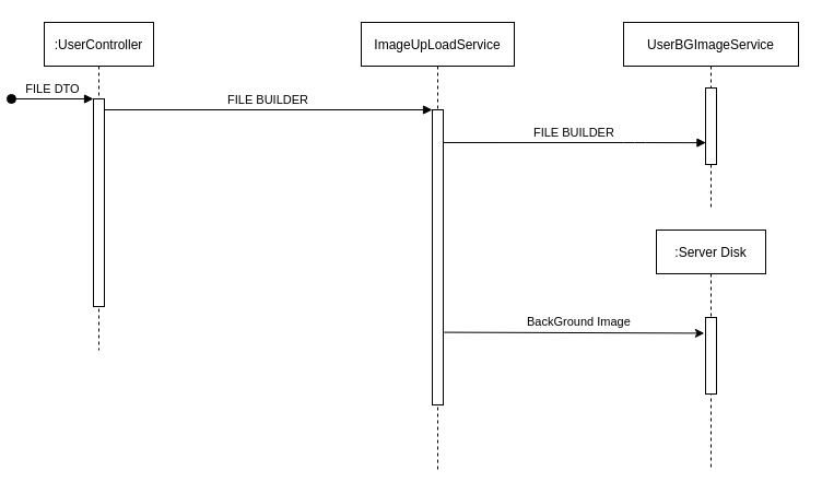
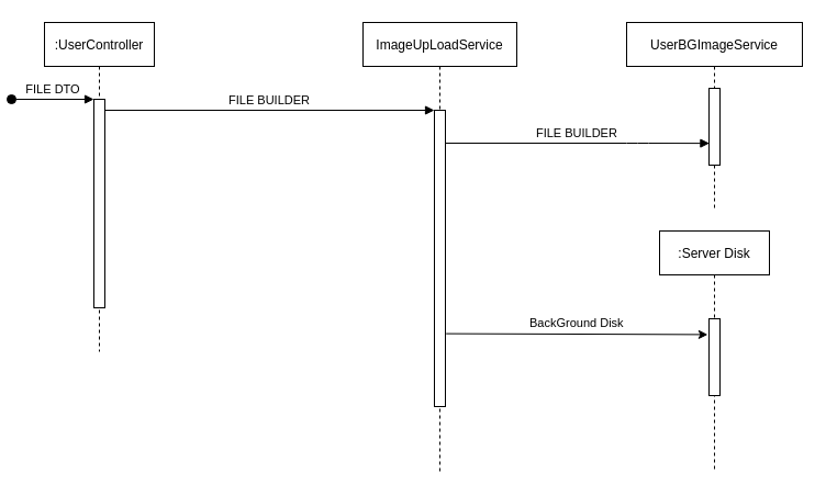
- <mxCell id="14" value="&lt;div style=&quot;text-align: center;&quot;&gt;&lt;span style=&quot;font-size: 11px; background-color: rgb(255, 255, 255);&quot;&gt;BackGround Image&lt;/span&gt;&lt;/div&gt;" style="text;whiteSpace=wrap;html=1;" vertex="1" parent="1"><mxGeometry x="460" y="280" width="100" height="30" as="geometry" /></mxCell>
+ <mxCell id="14" value="&lt;div style=&quot;text-align: center;&quot;&gt;&lt;span style=&quot;font-size: 11px; background-color: rgb(255, 255, 255);&quot;&gt;BackGround Disk&lt;/span&gt;&lt;/div&gt;" style="text;whiteSpace=wrap;html=1;" vertex="1" parent="1"><mxGeometry x="460" y="280" width="100" height="30" as="geometry" /></mxCell>
